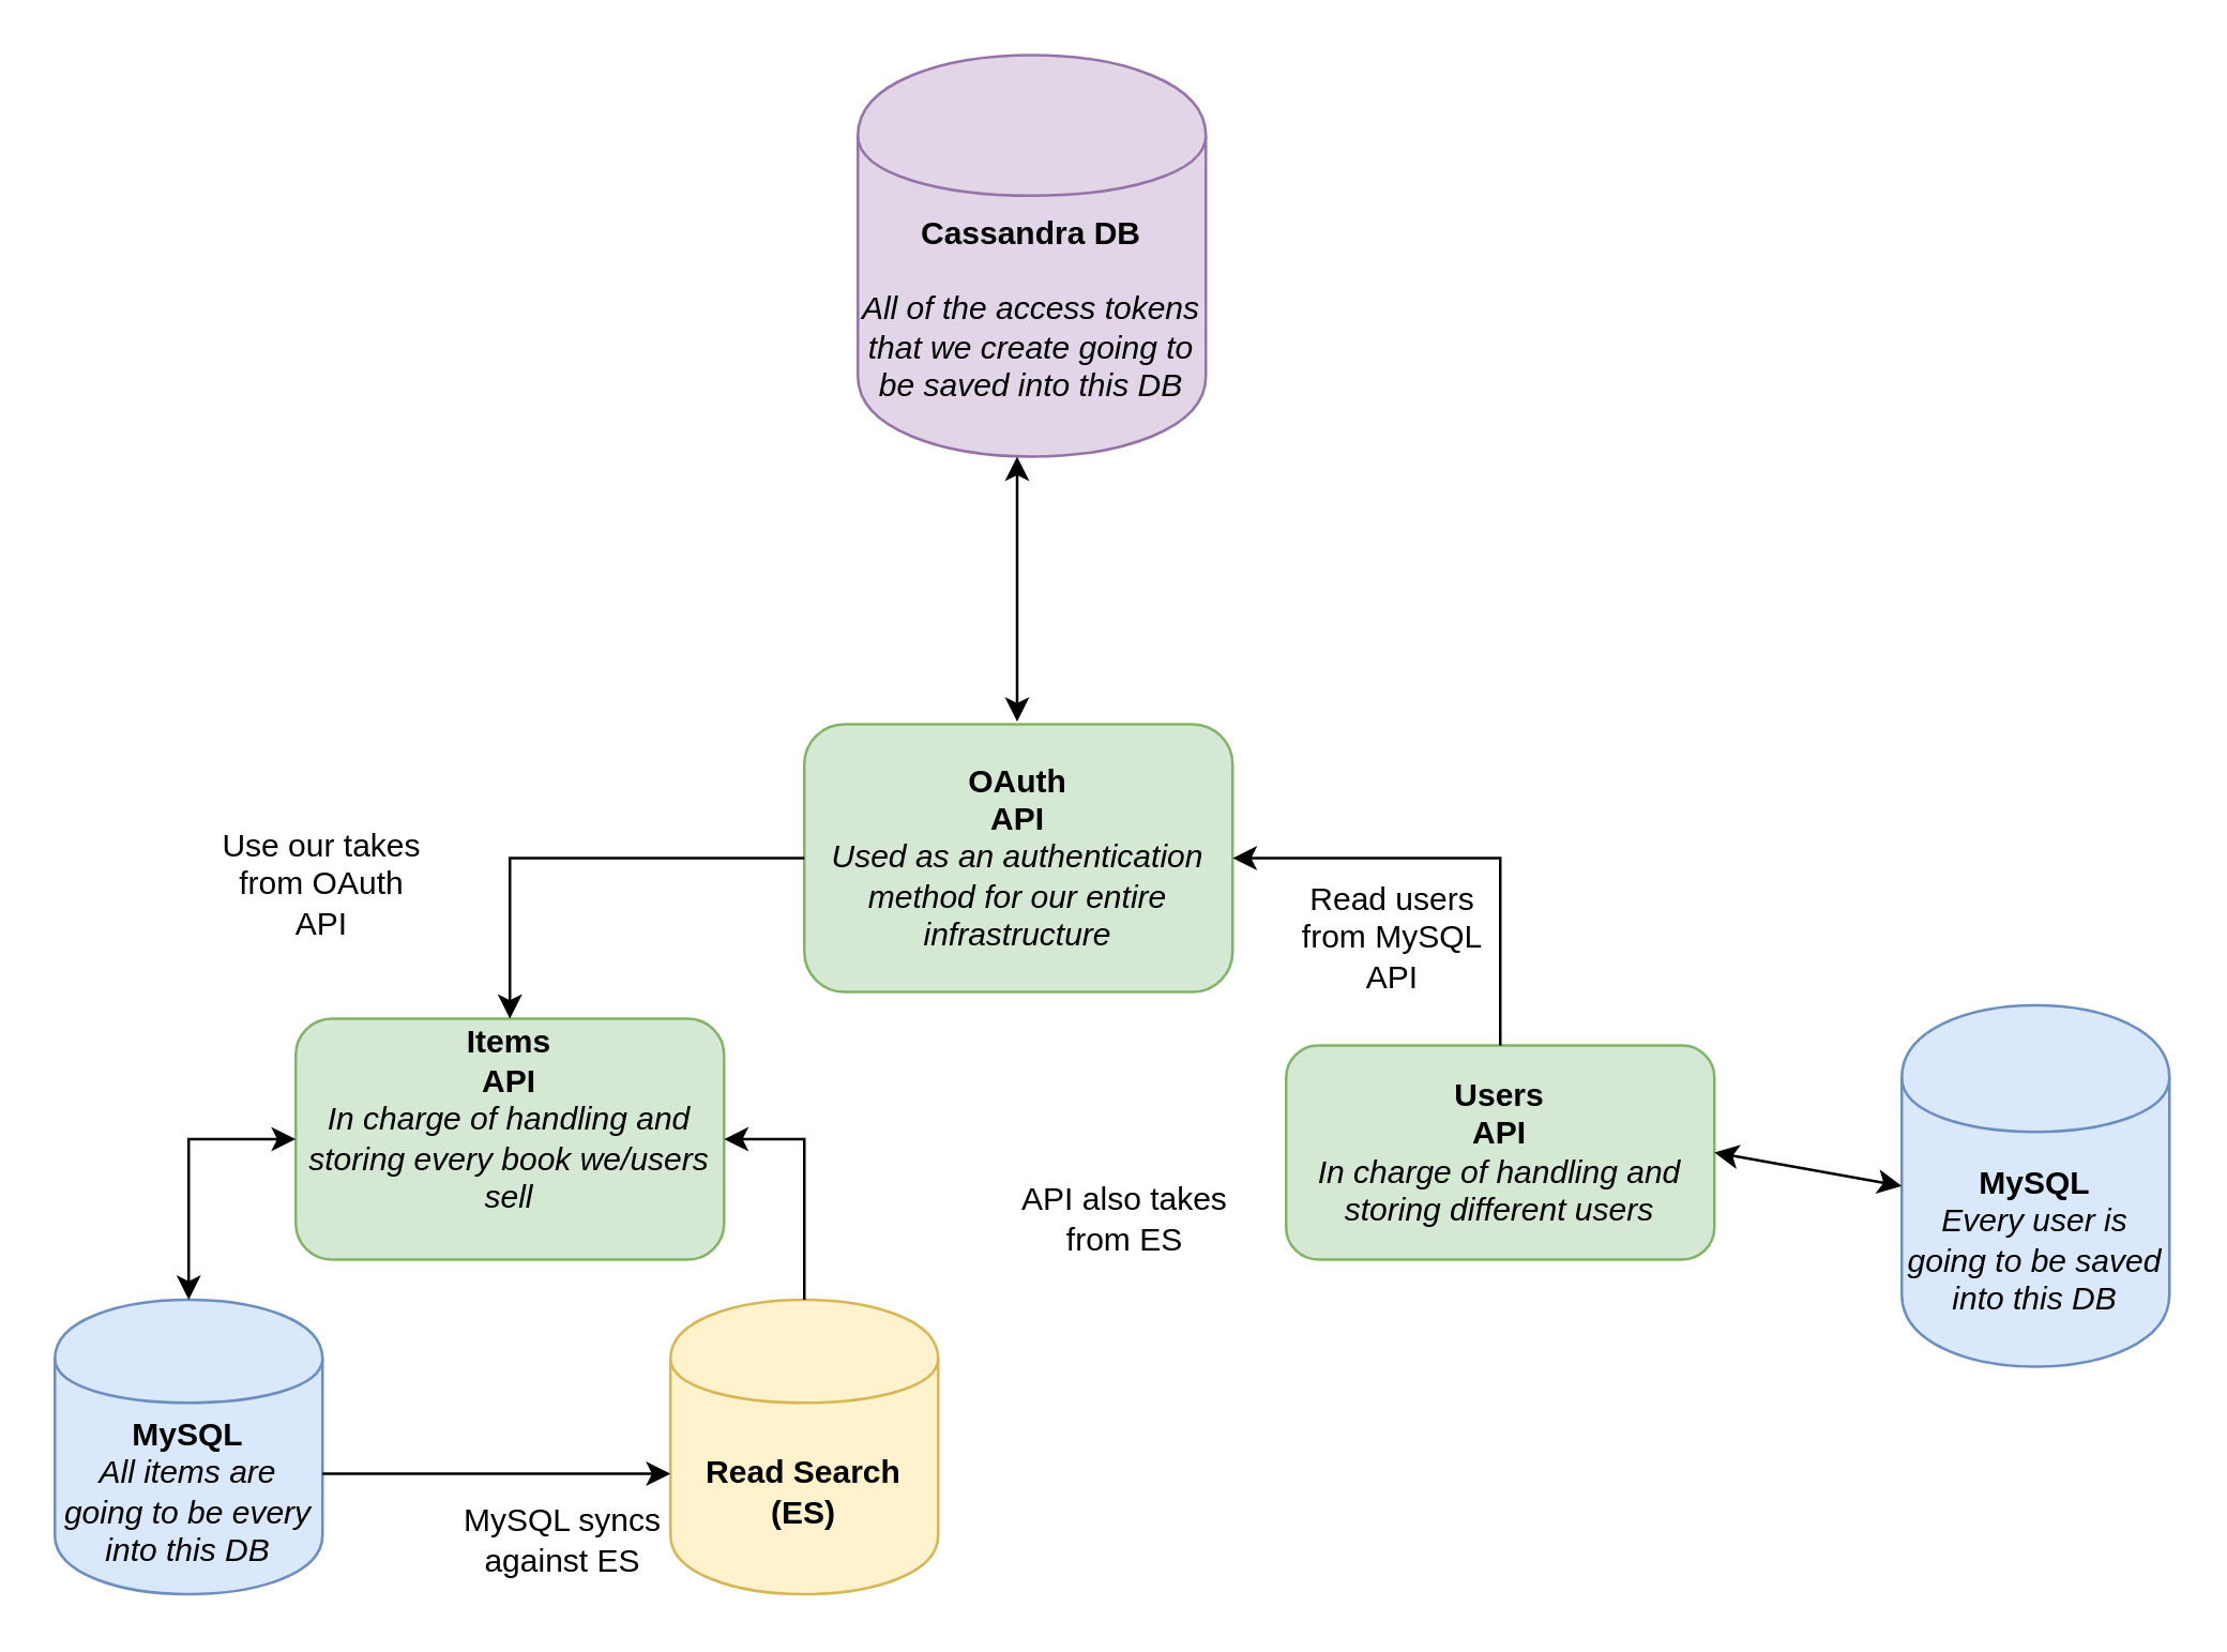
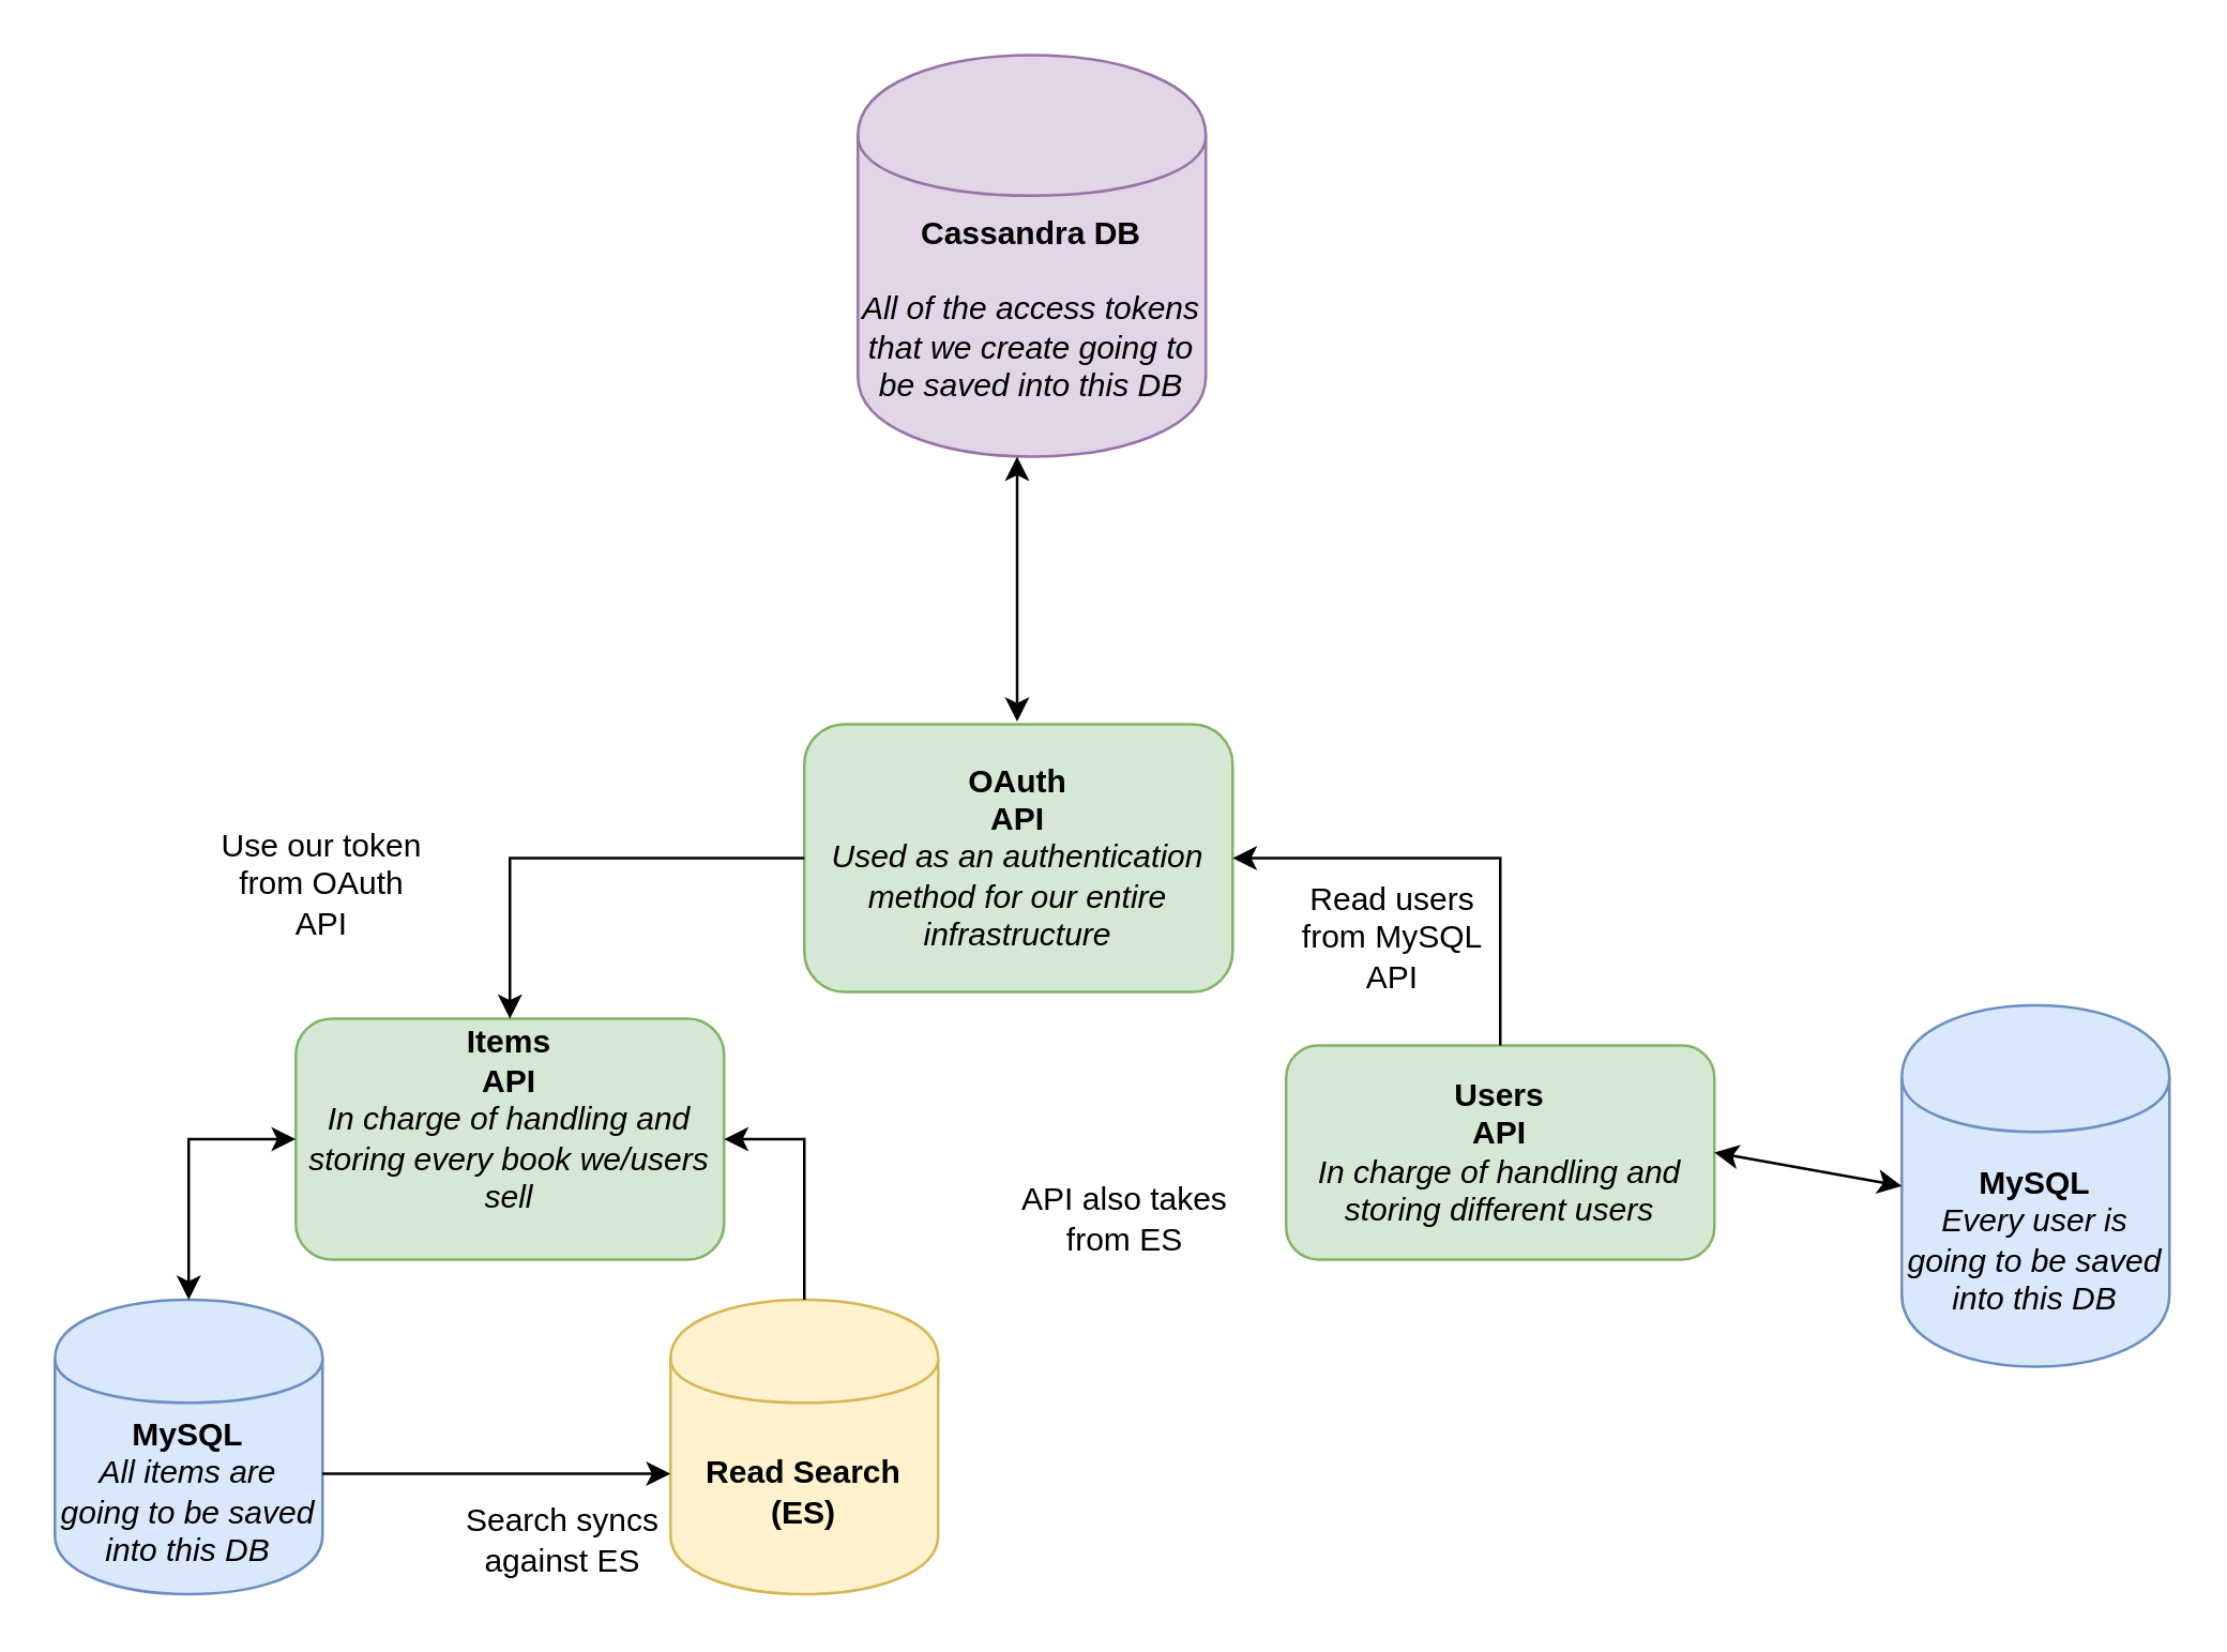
- <mxCell id="17" value="&lt;div&gt;Use our takes from OAuth API&lt;/div&gt;" style="text;html=1;strokeColor=none;fillColor=none;align=center;verticalAlign=middle;whiteSpace=wrap;rounded=0;" parent="1" vertex="1"><mxGeometry x="80" y="310" width="80" height="40" as="geometry" /></mxCell>
+ <mxCell id="17" value="&lt;div&gt;Use our token from OAuth API&lt;/div&gt;" style="text;html=1;strokeColor=none;fillColor=none;align=center;verticalAlign=middle;whiteSpace=wrap;rounded=0;" parent="1" vertex="1"><mxGeometry x="80" y="310" width="80" height="40" as="geometry" /></mxCell>
- <mxCell id="11" value="&lt;div&gt;&lt;b&gt;MySQL&lt;/b&gt;&lt;/div&gt;&lt;div&gt;&lt;i&gt;All items are going to be every into this DB&lt;/i&gt;&lt;br&gt;&lt;/div&gt;" style="shape=cylinder;whiteSpace=wrap;html=1;boundedLbl=1;backgroundOutline=1;rounded=1;fillColor=#dae8fc;strokeColor=#6c8ebf;" parent="1" vertex="1"><mxGeometry x="20" y="485" width="100" height="110" as="geometry" /></mxCell>
+ <mxCell id="11" value="&lt;div&gt;&lt;b&gt;MySQL&lt;/b&gt;&lt;/div&gt;&lt;div&gt;&lt;i&gt;All items are going to be saved into this DB&lt;/i&gt;&lt;br&gt;&lt;/div&gt;" style="shape=cylinder;whiteSpace=wrap;html=1;boundedLbl=1;backgroundOutline=1;rounded=1;fillColor=#dae8fc;strokeColor=#6c8ebf;" parent="1" vertex="1"><mxGeometry x="20" y="485" width="100" height="110" as="geometry" /></mxCell>
- <mxCell id="14" value="&lt;div&gt;MySQL syncs against ES&lt;br&gt;&lt;/div&gt;" style="text;html=1;strokeColor=none;fillColor=none;align=center;verticalAlign=middle;whiteSpace=wrap;rounded=0;" parent="1" vertex="1"><mxGeometry x="170" y="555" width="80" height="40" as="geometry" /></mxCell>
+ <mxCell id="14" value="&lt;div&gt;Search syncs against ES&lt;br&gt;&lt;/div&gt;" style="text;html=1;strokeColor=none;fillColor=none;align=center;verticalAlign=middle;whiteSpace=wrap;rounded=0;" parent="1" vertex="1"><mxGeometry x="170" y="555" width="80" height="40" as="geometry" /></mxCell>
